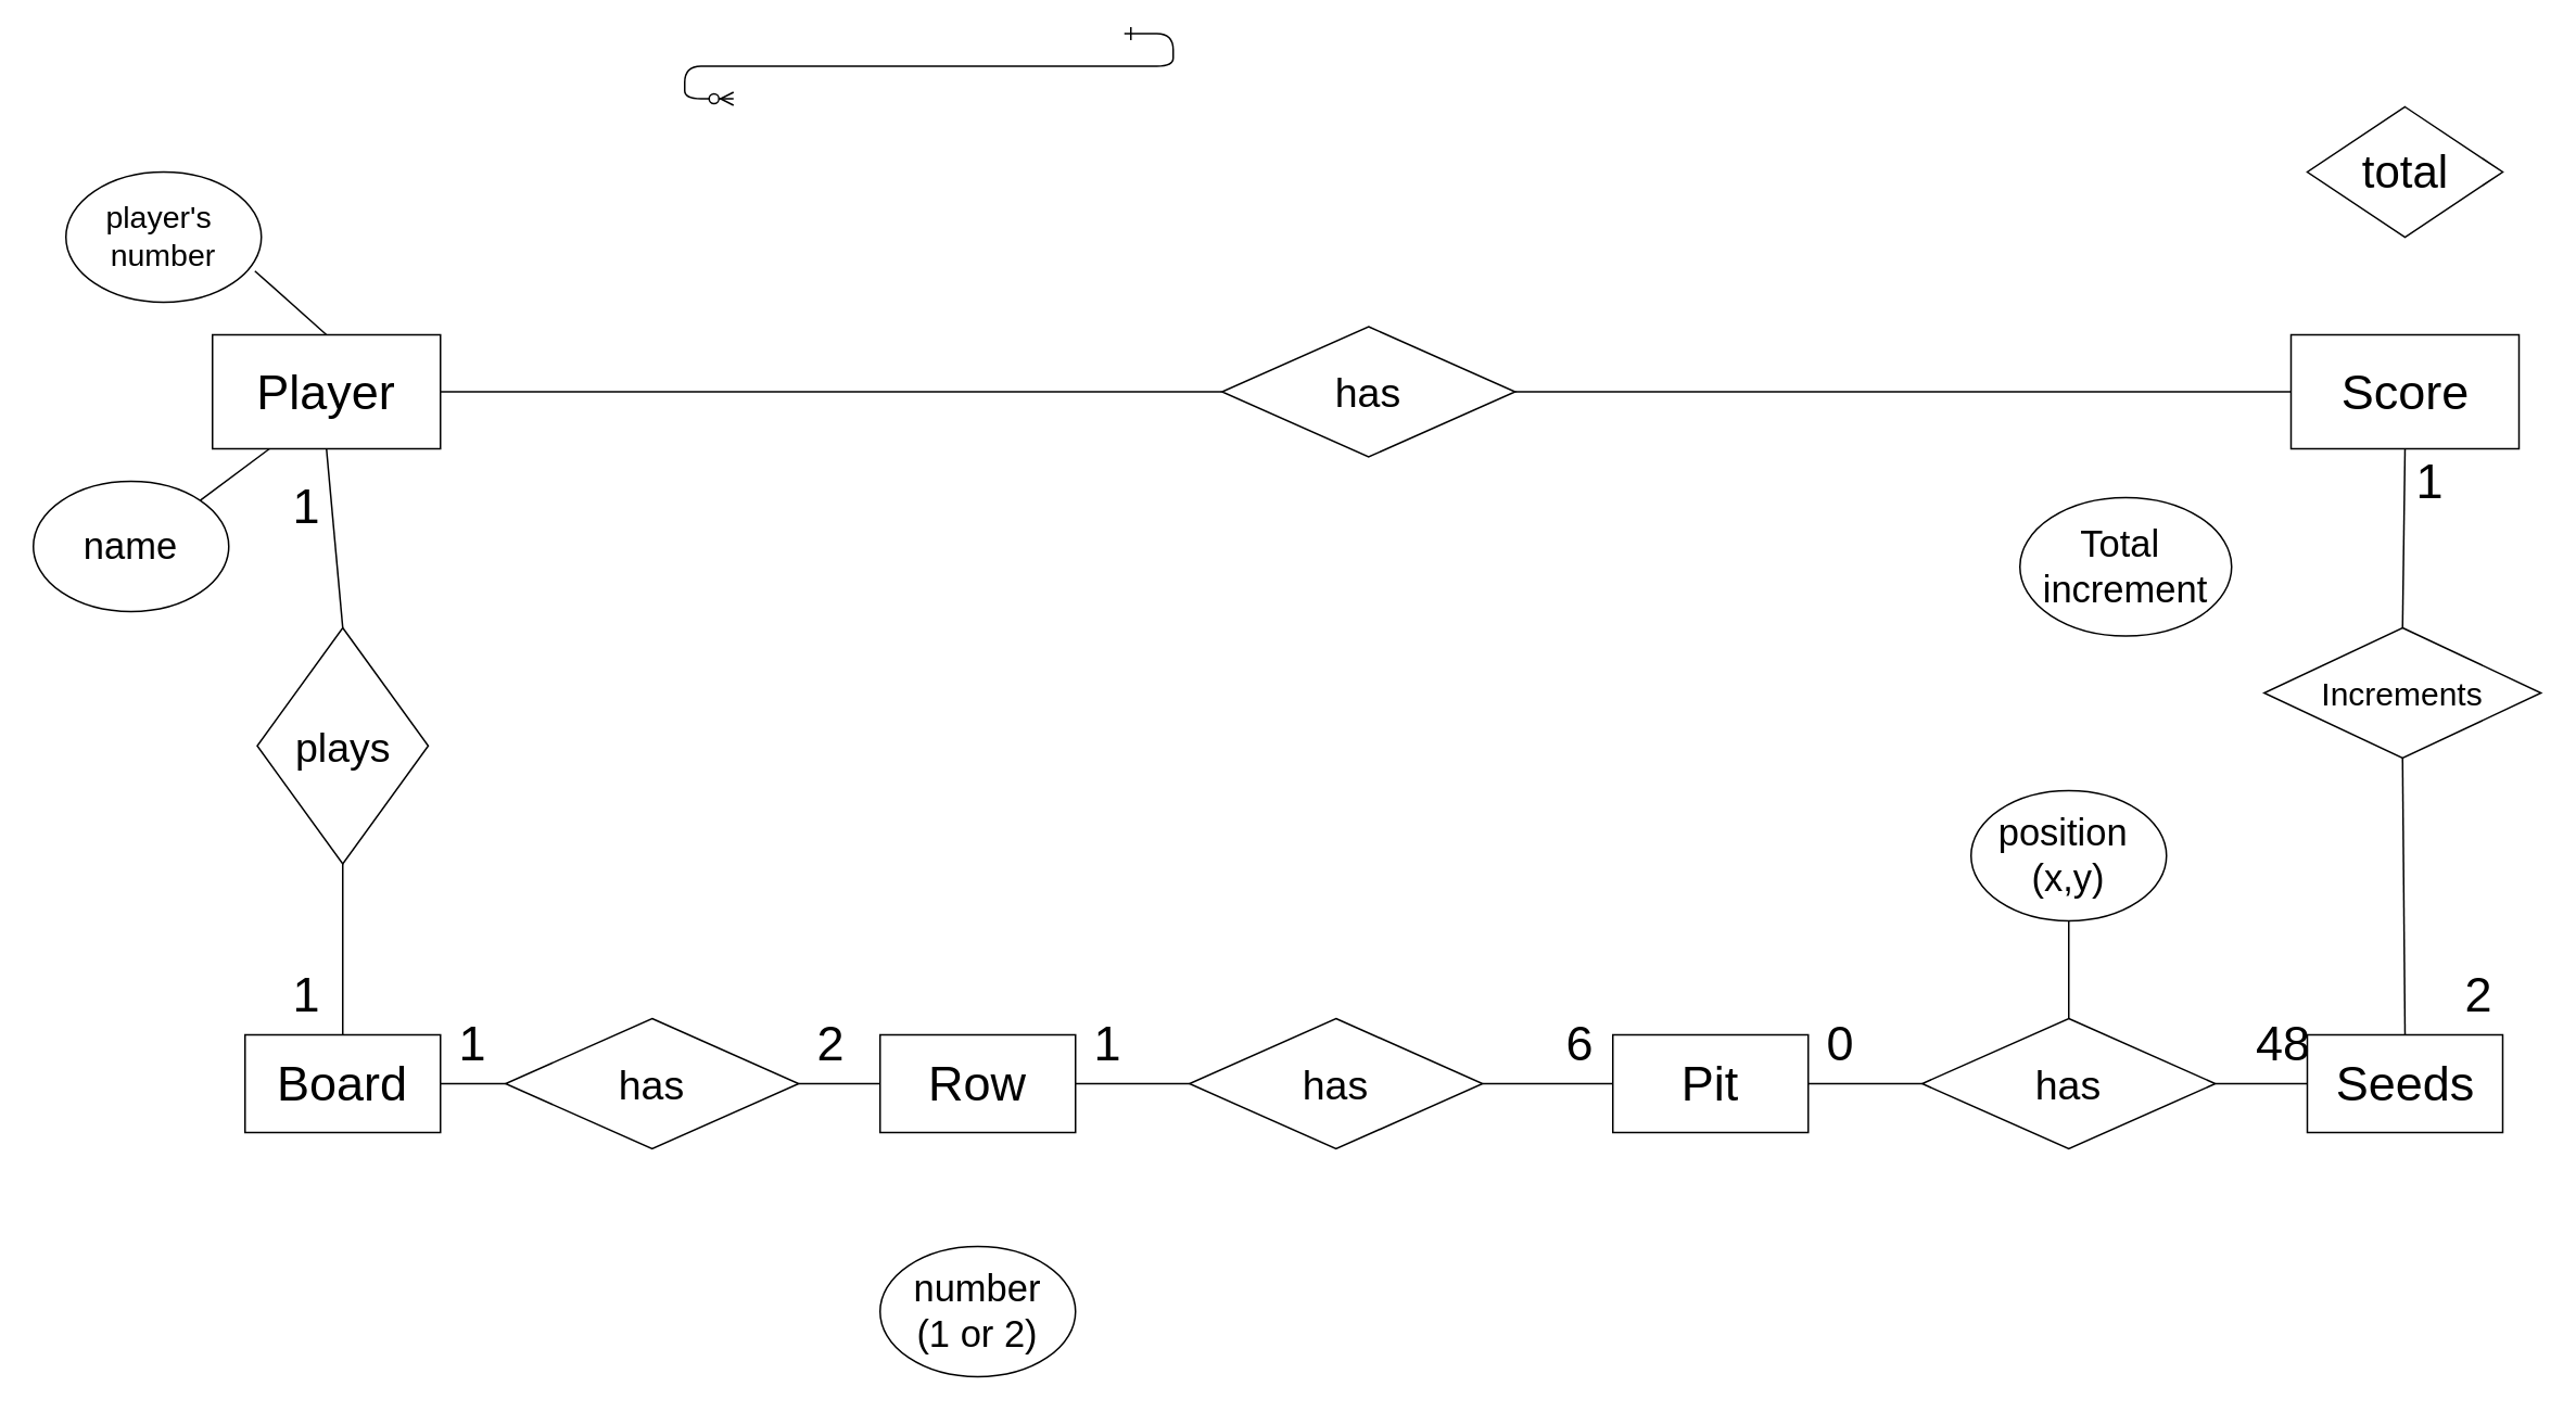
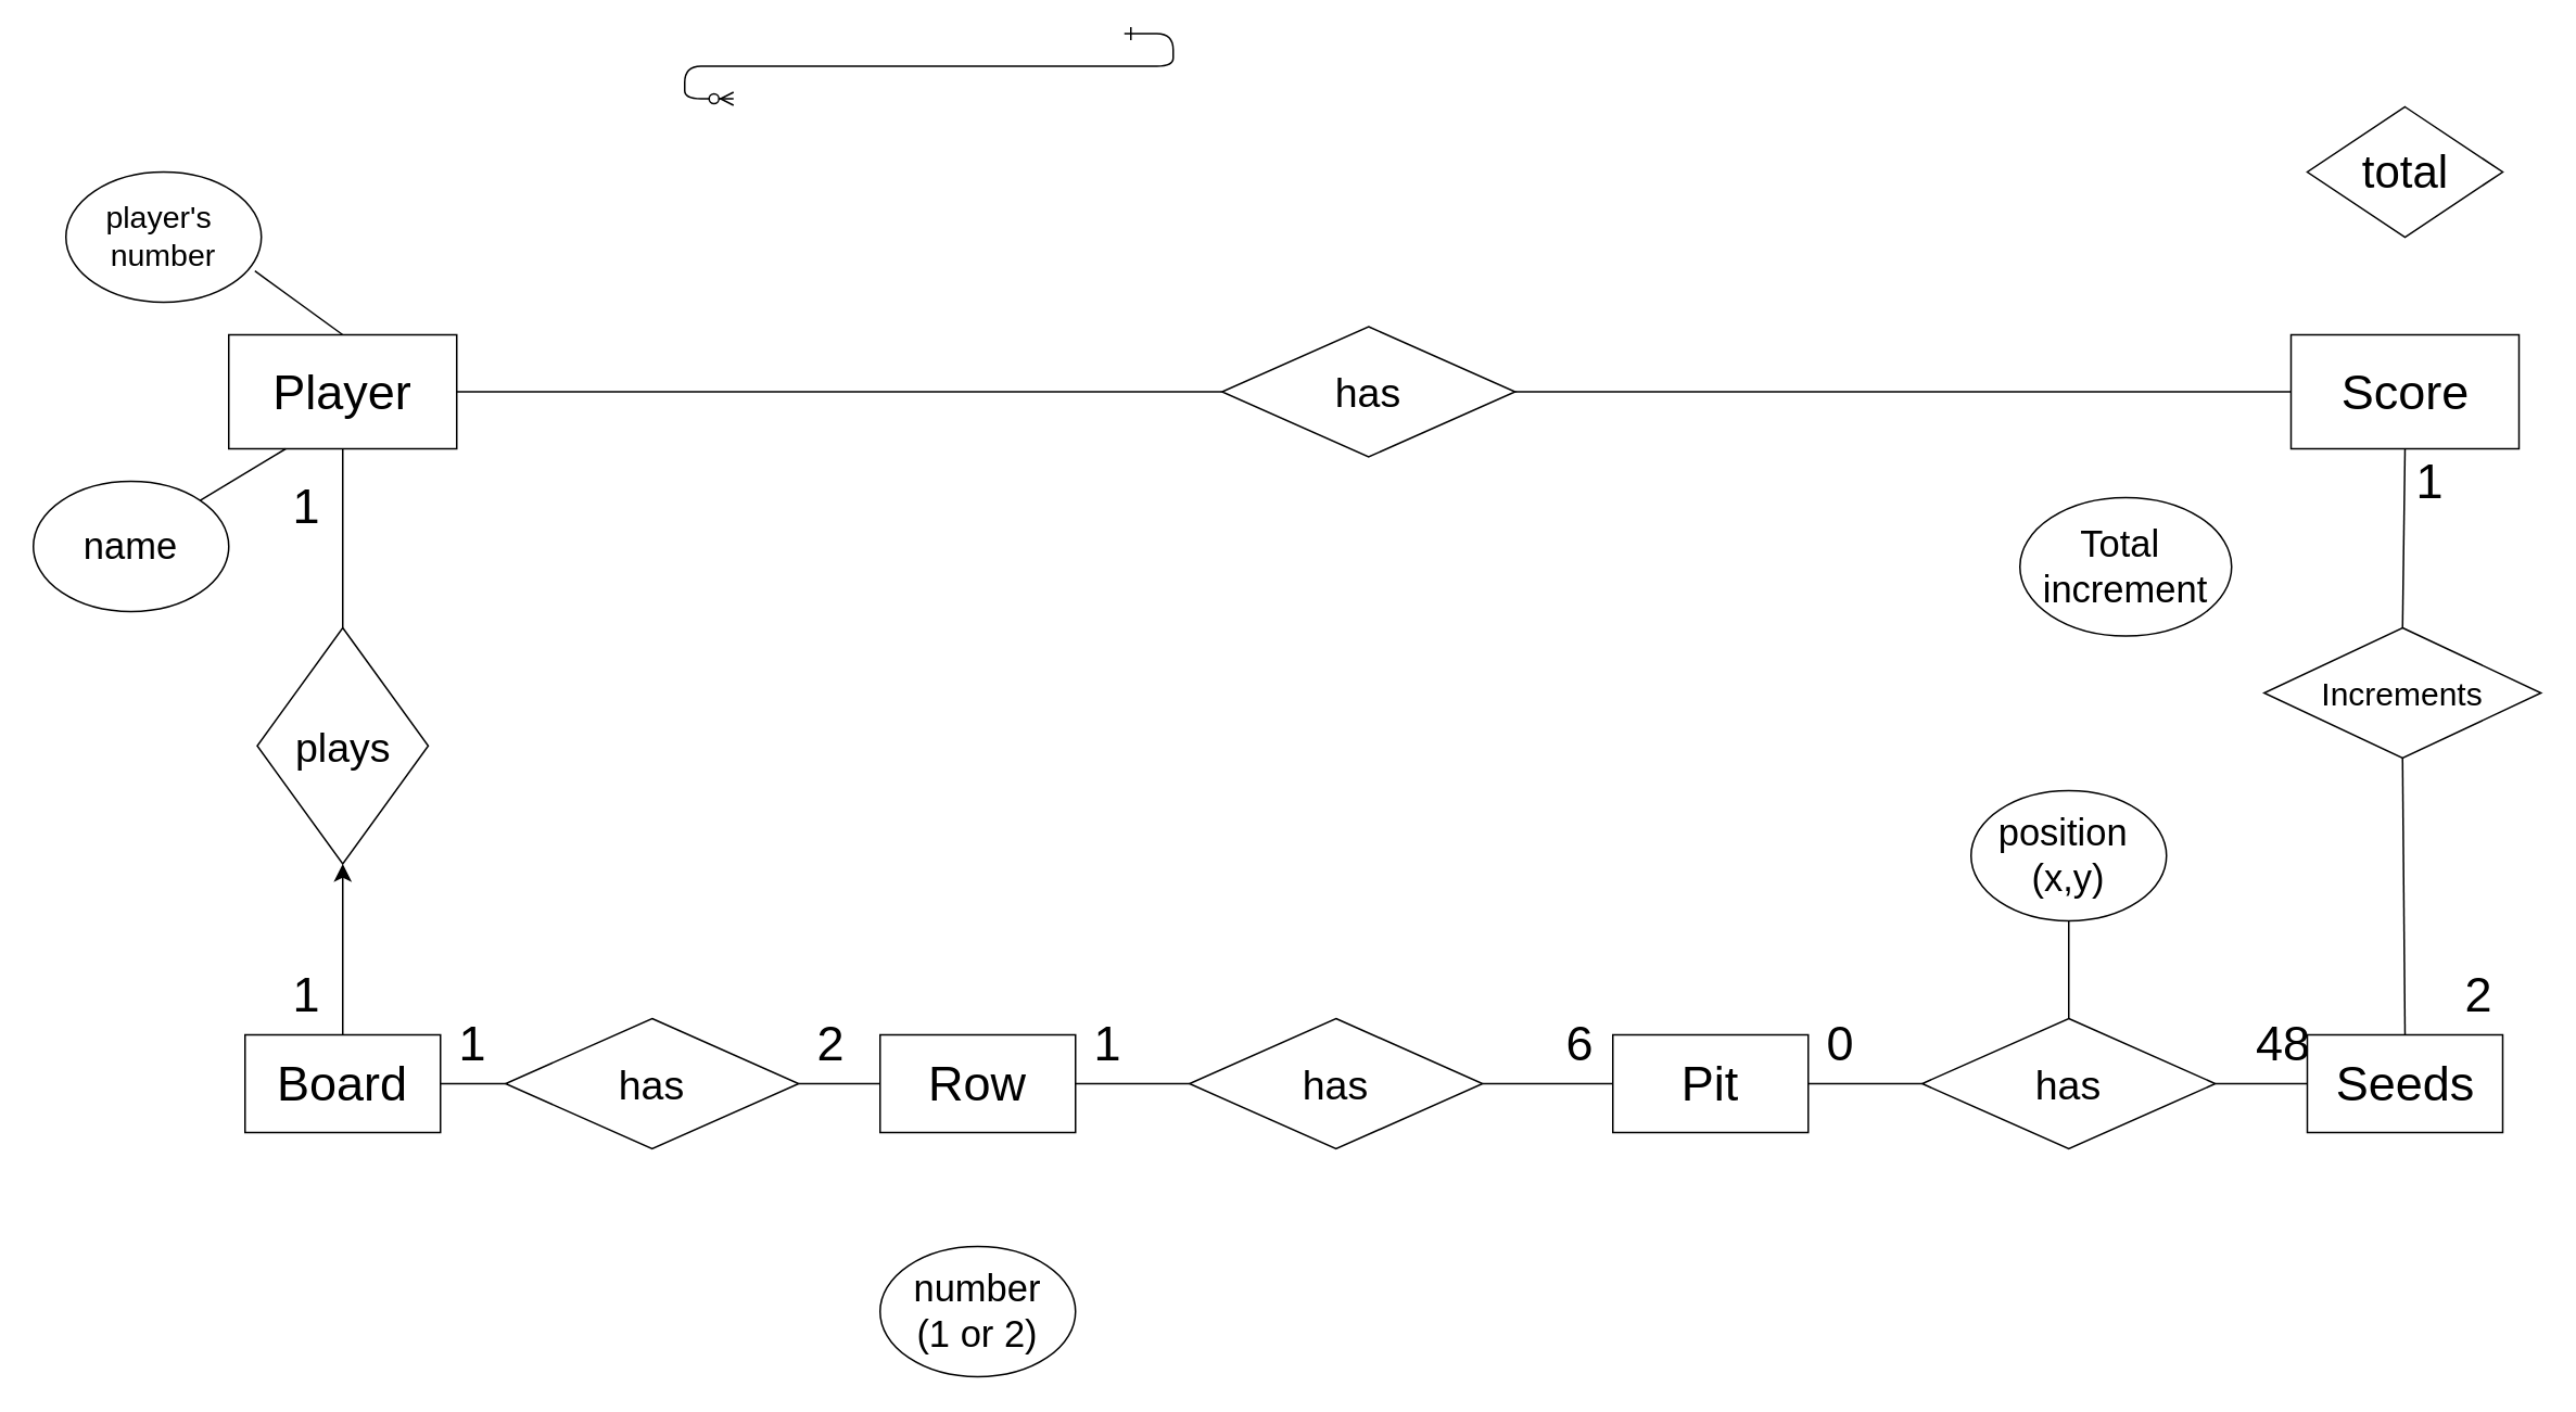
- <mxCell id="3" value="&lt;font style=&quot;font-size: 30px;&quot;&gt;Player&lt;/font&gt;" style="rounded=0;whiteSpace=wrap;html=1;" vertex="1" parent="1"><mxGeometry x="130" y="205" width="140" height="70" as="geometry" /></mxCell>
+ <mxCell id="3" value="&lt;font style=&quot;font-size: 30px;&quot;&gt;Player&lt;/font&gt;" style="rounded=0;whiteSpace=wrap;html=1;" vertex="1" parent="1"><mxGeometry x="140" y="205" width="140" height="70" as="geometry" /></mxCell>
- <mxCell id="23" value="" style="endArrow=none;html=1;rounded=0;fontSize=12;startSize=8;endSize=8;curved=1;exitX=0.5;exitY=0;exitDx=0;exitDy=0;entryX=0.5;entryY=1;entryDx=0;entryDy=0;" edge="1" parent="1" source="7" target="15"><mxGeometry width="50" height="50" relative="1" as="geometry"><mxPoint x="770" y="375" as="sourcePoint" /><mxPoint x="820" y="325" as="targetPoint" /></mxGeometry></mxCell>
+ <mxCell id="23" value="" style="endArrow=classic;html=1;rounded=0;fontSize=12;startSize=8;endSize=8;curved=1;exitX=0.5;exitY=0;exitDx=0;exitDy=0;entryX=0.5;entryY=1;entryDx=0;entryDy=0;" edge="1" parent="1" source="7" target="15"><mxGeometry width="50" height="50" relative="1" as="geometry"><mxPoint x="770" y="375" as="sourcePoint" /><mxPoint x="820" y="325" as="targetPoint" /></mxGeometry></mxCell>
